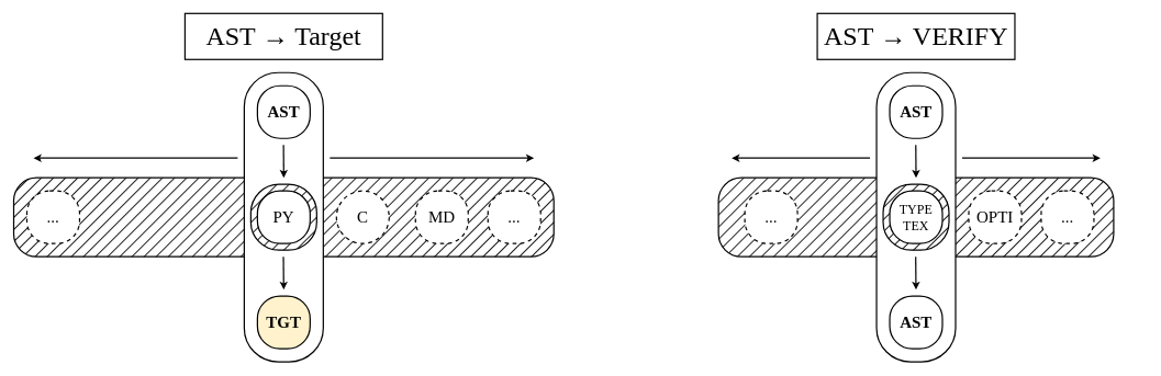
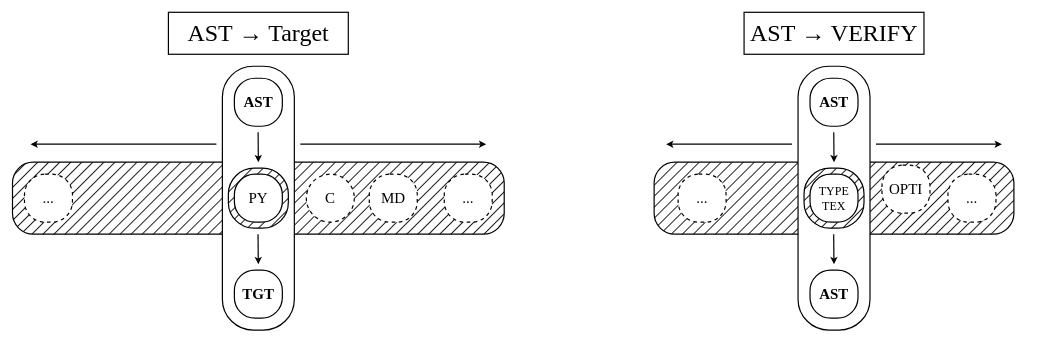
- <mxCell id="4" value="&lt;font face=&quot;CMU Typewriter Text&quot;&gt;MD&lt;br&gt;&lt;/font&gt;" style="rounded=1;whiteSpace=wrap;html=1;arcSize=43;fontSize=25;fontStyle=0;strokeWidth=2;spacing=0;spacingBottom=0;dashed=1;" vertex="1" parent="1"><mxGeometry x="630" y="290" width="80" height="80" as="geometry" /></mxCell>
+ <mxCell id="4" value="&lt;font face=&quot;CMU Typewriter Text&quot;&gt;MD&lt;br&gt;&lt;/font&gt;" style="rounded=1;whiteSpace=wrap;html=1;arcSize=43;fontSize=25;fontStyle=0;strokeWidth=2;spacing=0;spacingBottom=0;dashed=1;" vertex="1" parent="1"><mxGeometry x="615" y="290" width="80" height="80" as="geometry" /></mxCell>
- <mxCell id="18" value="&lt;font face=&quot;CMU Typewriter Text&quot;&gt;OPTI&lt;br&gt;&lt;/font&gt;" style="rounded=1;whiteSpace=wrap;html=1;arcSize=43;fontSize=25;fontStyle=0;strokeWidth=2;spacing=0;spacingBottom=0;dashed=1;" vertex="1" parent="1"><mxGeometry x="1470" y="290" width="80" height="80" as="geometry" /></mxCell>
+ <mxCell id="18" value="&lt;font face=&quot;CMU Typewriter Text&quot;&gt;OPTI&lt;br&gt;&lt;/font&gt;" style="rounded=1;whiteSpace=wrap;html=1;arcSize=43;fontSize=25;fontStyle=0;strokeWidth=2;spacing=0;spacingBottom=0;dashed=1;" vertex="1" parent="1"><mxGeometry x="1470" y="275" width="80" height="80" as="geometry" /></mxCell>
- <mxCell id="11" value="&lt;font face=&quot;CMU Typewriter Text&quot;&gt;TGT&lt;br&gt;&lt;/font&gt;" style="rounded=1;whiteSpace=wrap;html=1;arcSize=43;fontSize=25;fontStyle=1;strokeWidth=2;spacing=0;spacingBottom=0;fillColor=#fff2cc;" vertex="1" parent="1"><mxGeometry x="390" y="450" width="80" height="80" as="geometry" /></mxCell>
+ <mxCell id="11" value="&lt;font face=&quot;CMU Typewriter Text&quot;&gt;TGT&lt;br&gt;&lt;/font&gt;" style="rounded=1;whiteSpace=wrap;html=1;arcSize=43;fontSize=25;fontStyle=1;strokeWidth=2;spacing=0;spacingBottom=0;" vertex="1" parent="1"><mxGeometry x="390" y="450" width="80" height="80" as="geometry" /></mxCell>
